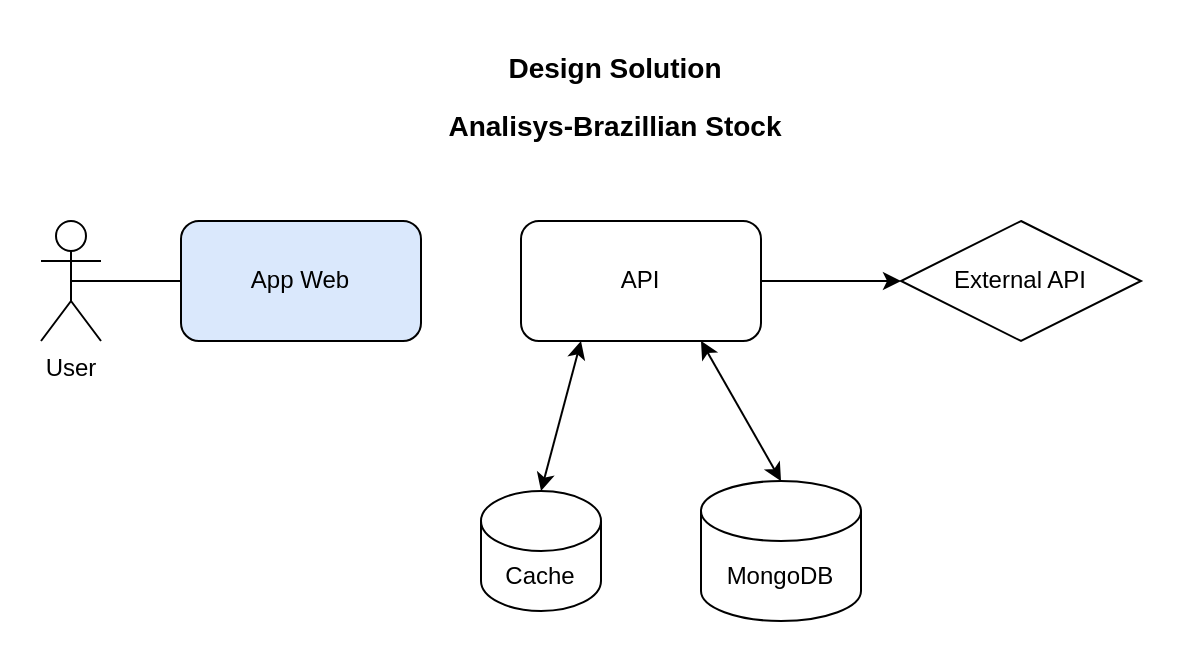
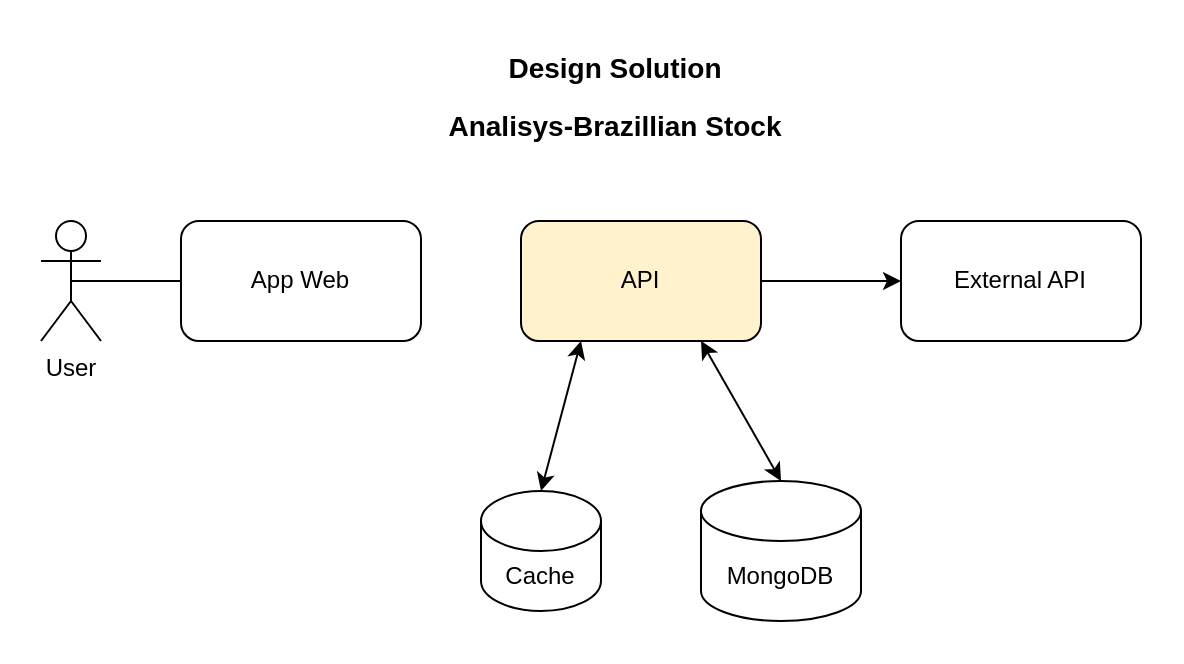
- <mxCell id="11" value="App Web" style="rounded=1;whiteSpace=wrap;html=1;fillColor=#dae8fc;" vertex="1" parent="1"><mxGeometry x="90" y="110" width="120" height="60" as="geometry" /></mxCell>
+ <mxCell id="11" value="App Web" style="rounded=1;whiteSpace=wrap;html=1;" vertex="1" parent="1"><mxGeometry x="90" y="110" width="120" height="60" as="geometry" /></mxCell>
- <mxCell id="3" value="API" style="rounded=1;whiteSpace=wrap;html=1;" parent="1" vertex="1"><mxGeometry x="260" y="110" width="120" height="60" as="geometry" /></mxCell>
+ <mxCell id="3" value="API" style="rounded=1;whiteSpace=wrap;html=1;fillColor=#fff2cc;" parent="1" vertex="1"><mxGeometry x="260" y="110" width="120" height="60" as="geometry" /></mxCell>
- <mxCell id="6" value="External API" style="rhombus;whiteSpace=wrap;html=1;" parent="1" vertex="1"><mxGeometry x="450" y="110" width="120" height="60" as="geometry" /></mxCell>
+ <mxCell id="6" value="External API" style="rounded=1;whiteSpace=wrap;html=1;" parent="1" vertex="1"><mxGeometry x="450" y="110" width="120" height="60" as="geometry" /></mxCell>
